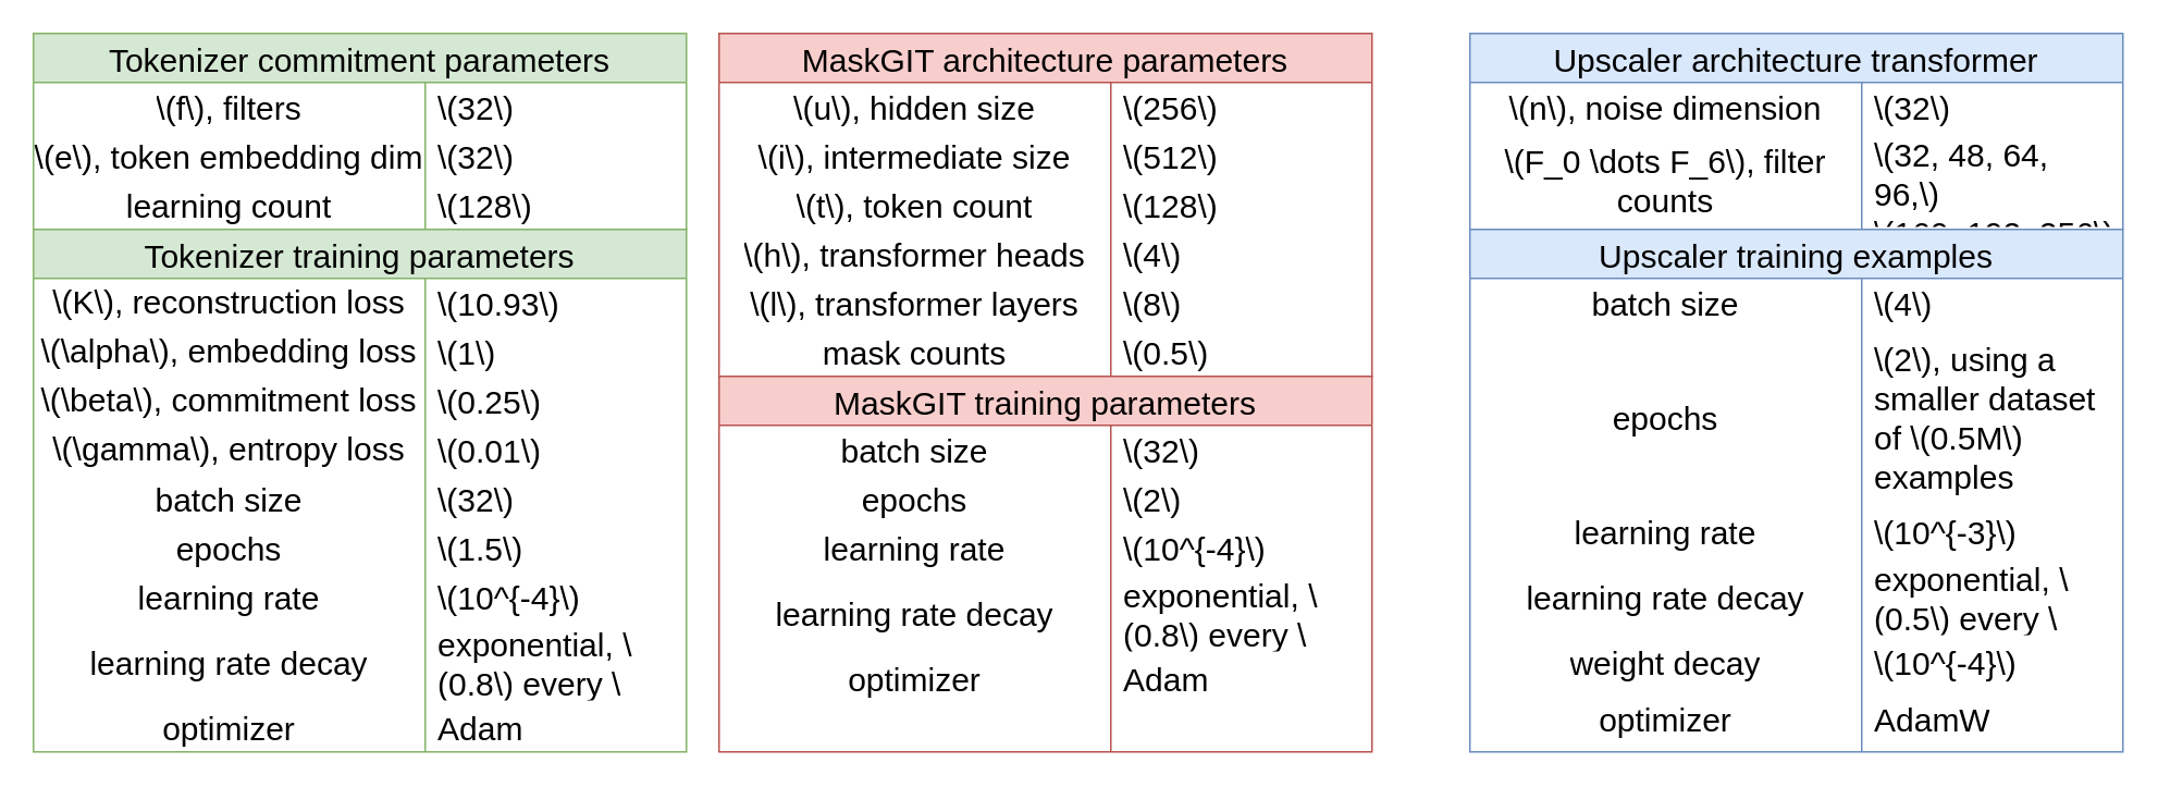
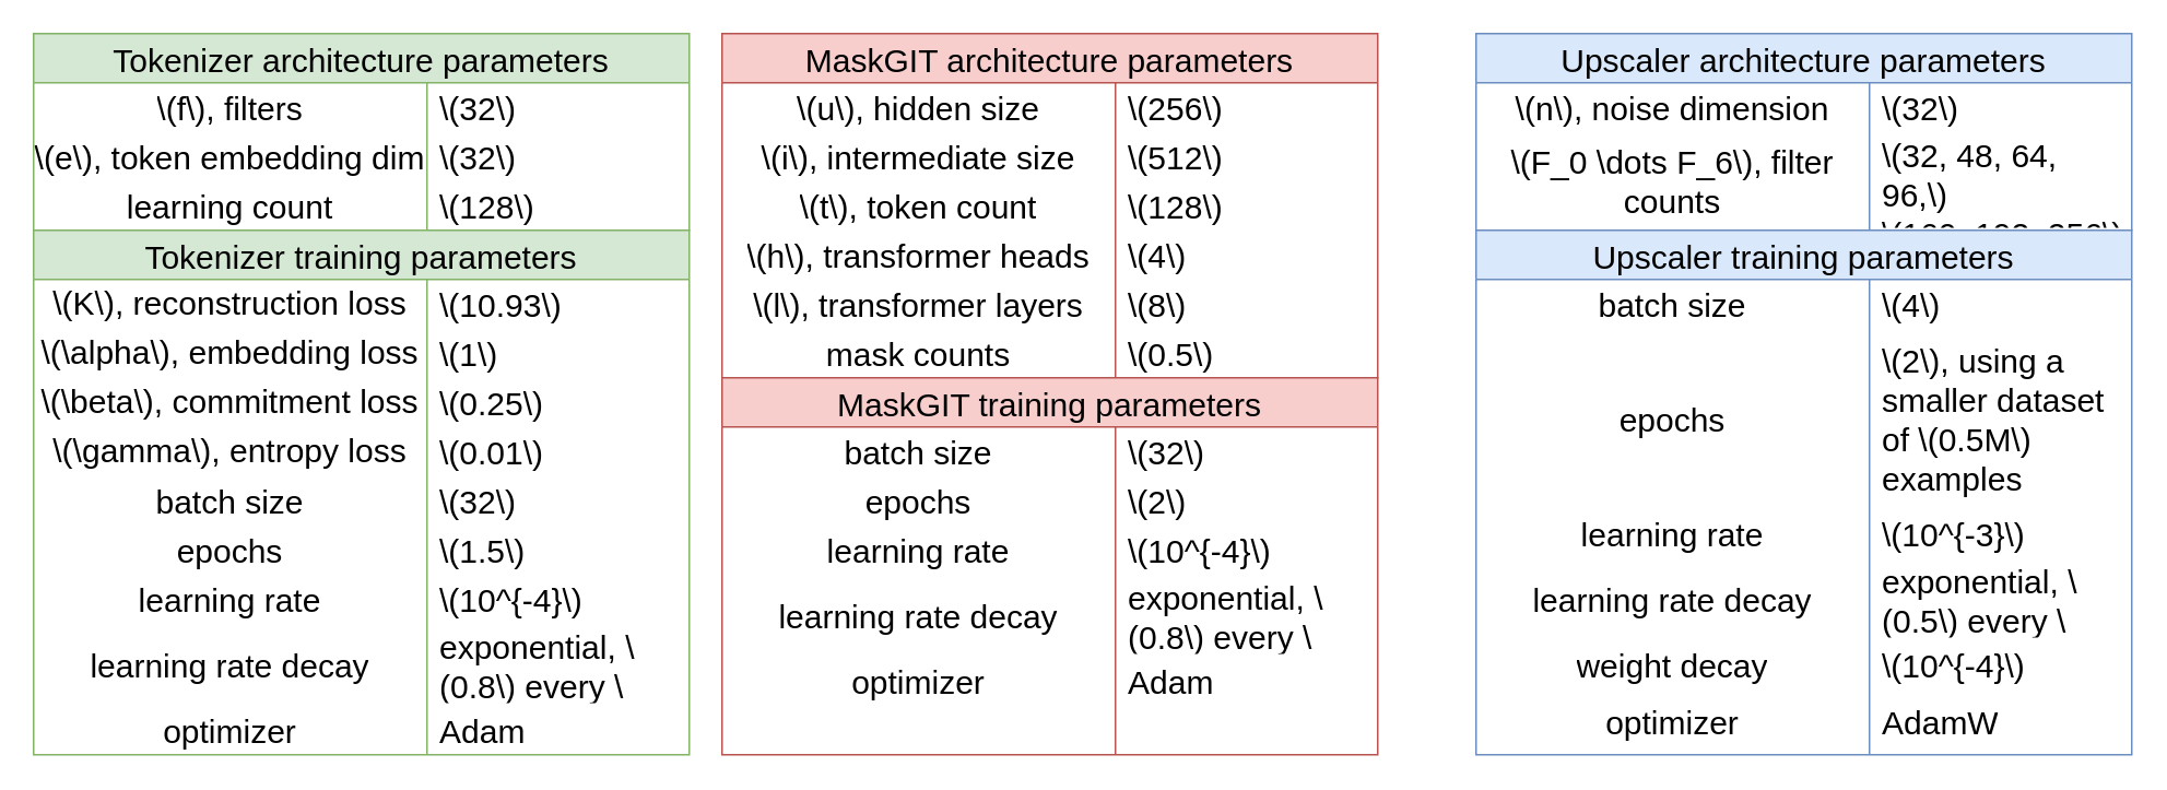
- <mxCell id="2" value="Tokenizer commitment parameters" style="shape=table;startSize=30;container=1;collapsible=0;childLayout=tableLayout;fixedRows=1;rowLines=0;fontStyle=0;strokeColor=#82b366;fontSize=20;fillColor=#d5e8d4;" parent="1" vertex="1"><mxGeometry x="20" y="20" width="400" height="120" as="geometry" /></mxCell>
+ <mxCell id="2" value="Tokenizer architecture parameters" style="shape=table;startSize=30;container=1;collapsible=0;childLayout=tableLayout;fixedRows=1;rowLines=0;fontStyle=0;strokeColor=#82b366;fontSize=20;fillColor=#d5e8d4;" parent="1" vertex="1"><mxGeometry x="20" y="20" width="400" height="120" as="geometry" /></mxCell>
- <mxCell id="78" value="Upscaler architecture transformer" style="shape=table;startSize=30;container=1;collapsible=0;childLayout=tableLayout;fixedRows=1;rowLines=0;fontStyle=0;strokeColor=#6c8ebf;fontSize=20;fillColor=#dae8fc;" parent="1" vertex="1"><mxGeometry x="900" y="20" width="400" height="120" as="geometry" /></mxCell>
+ <mxCell id="78" value="Upscaler architecture parameters" style="shape=table;startSize=30;container=1;collapsible=0;childLayout=tableLayout;fixedRows=1;rowLines=0;fontStyle=0;strokeColor=#6c8ebf;fontSize=20;fillColor=#dae8fc;" parent="1" vertex="1"><mxGeometry x="900" y="20" width="400" height="120" as="geometry" /></mxCell>
- <mxCell id="85" value="Upscaler training examples" style="shape=table;startSize=30;container=1;collapsible=0;childLayout=tableLayout;fixedRows=1;rowLines=0;fontStyle=0;strokeColor=#6c8ebf;fontSize=20;fillColor=#dae8fc;" parent="1" vertex="1"><mxGeometry x="900" y="140" width="400" height="320" as="geometry" /></mxCell>
+ <mxCell id="85" value="Upscaler training parameters" style="shape=table;startSize=30;container=1;collapsible=0;childLayout=tableLayout;fixedRows=1;rowLines=0;fontStyle=0;strokeColor=#6c8ebf;fontSize=20;fillColor=#dae8fc;" parent="1" vertex="1"><mxGeometry x="900" y="140" width="400" height="320" as="geometry" /></mxCell>
